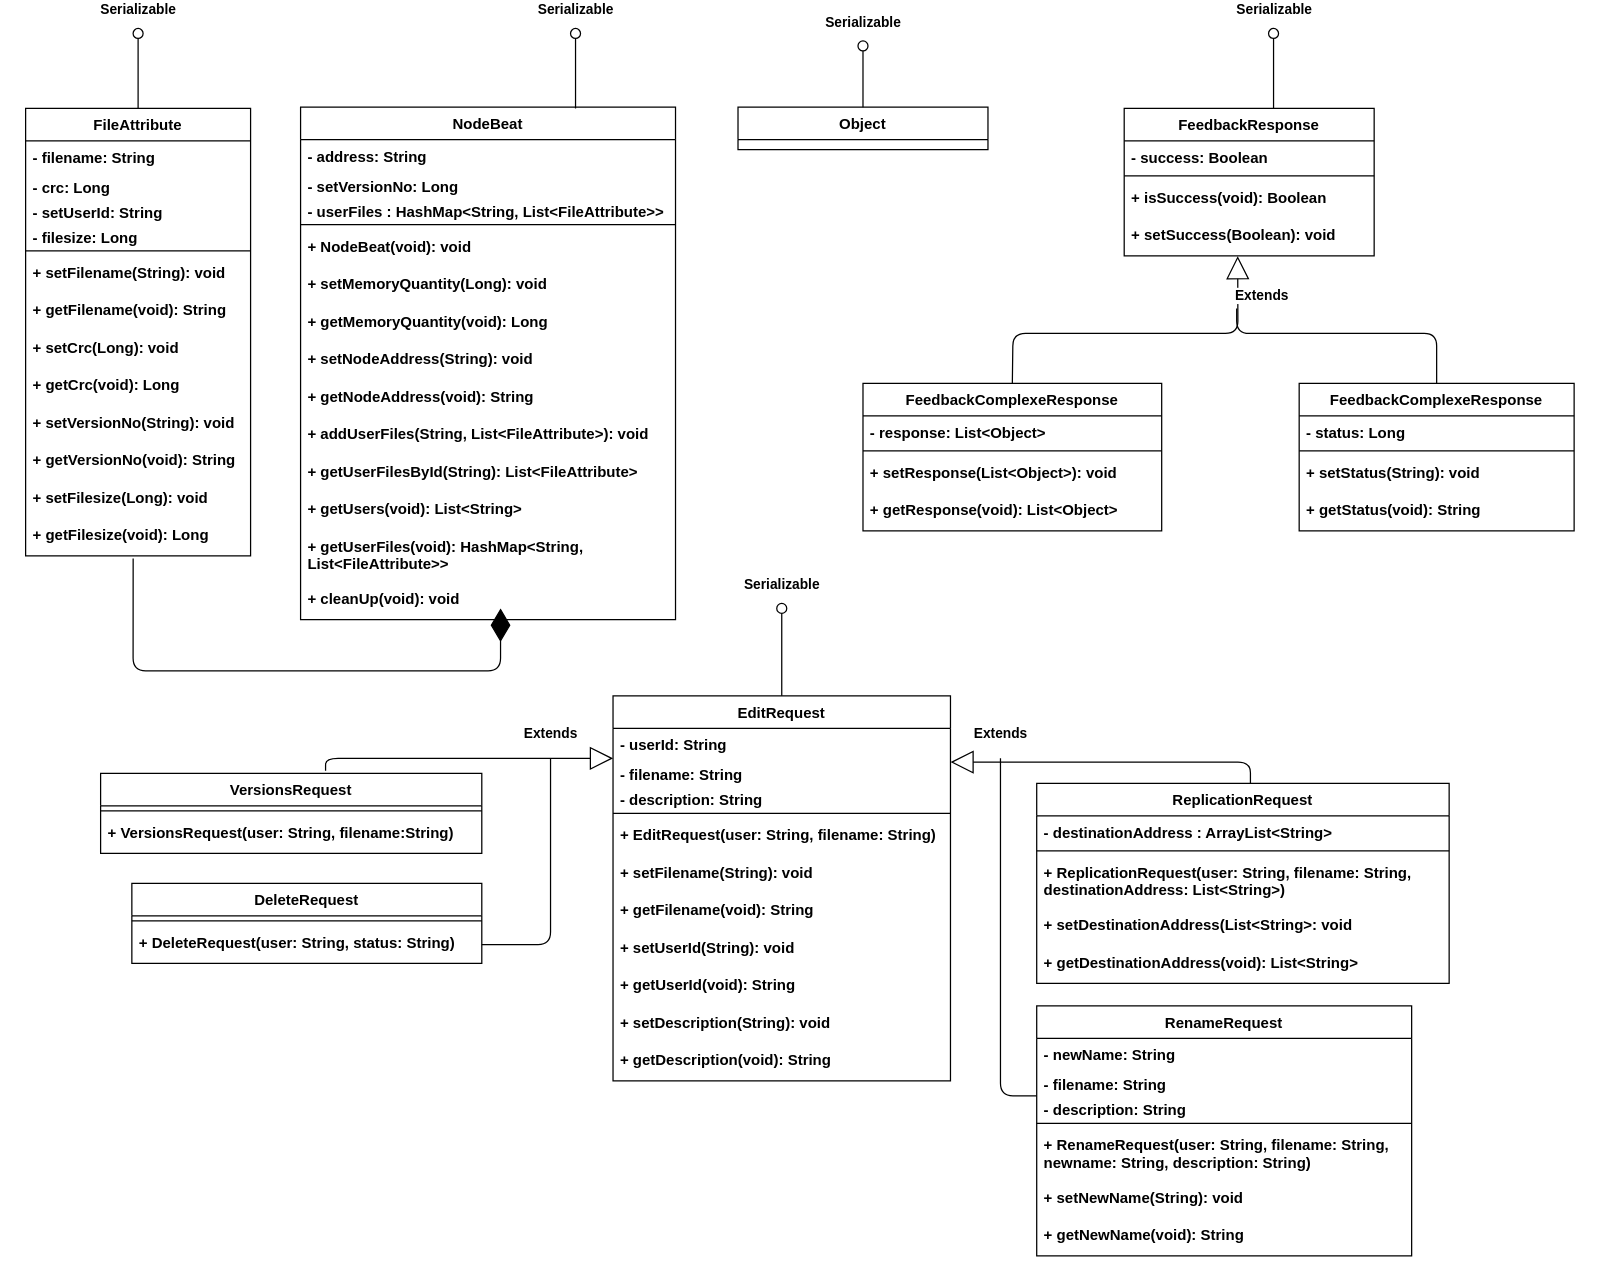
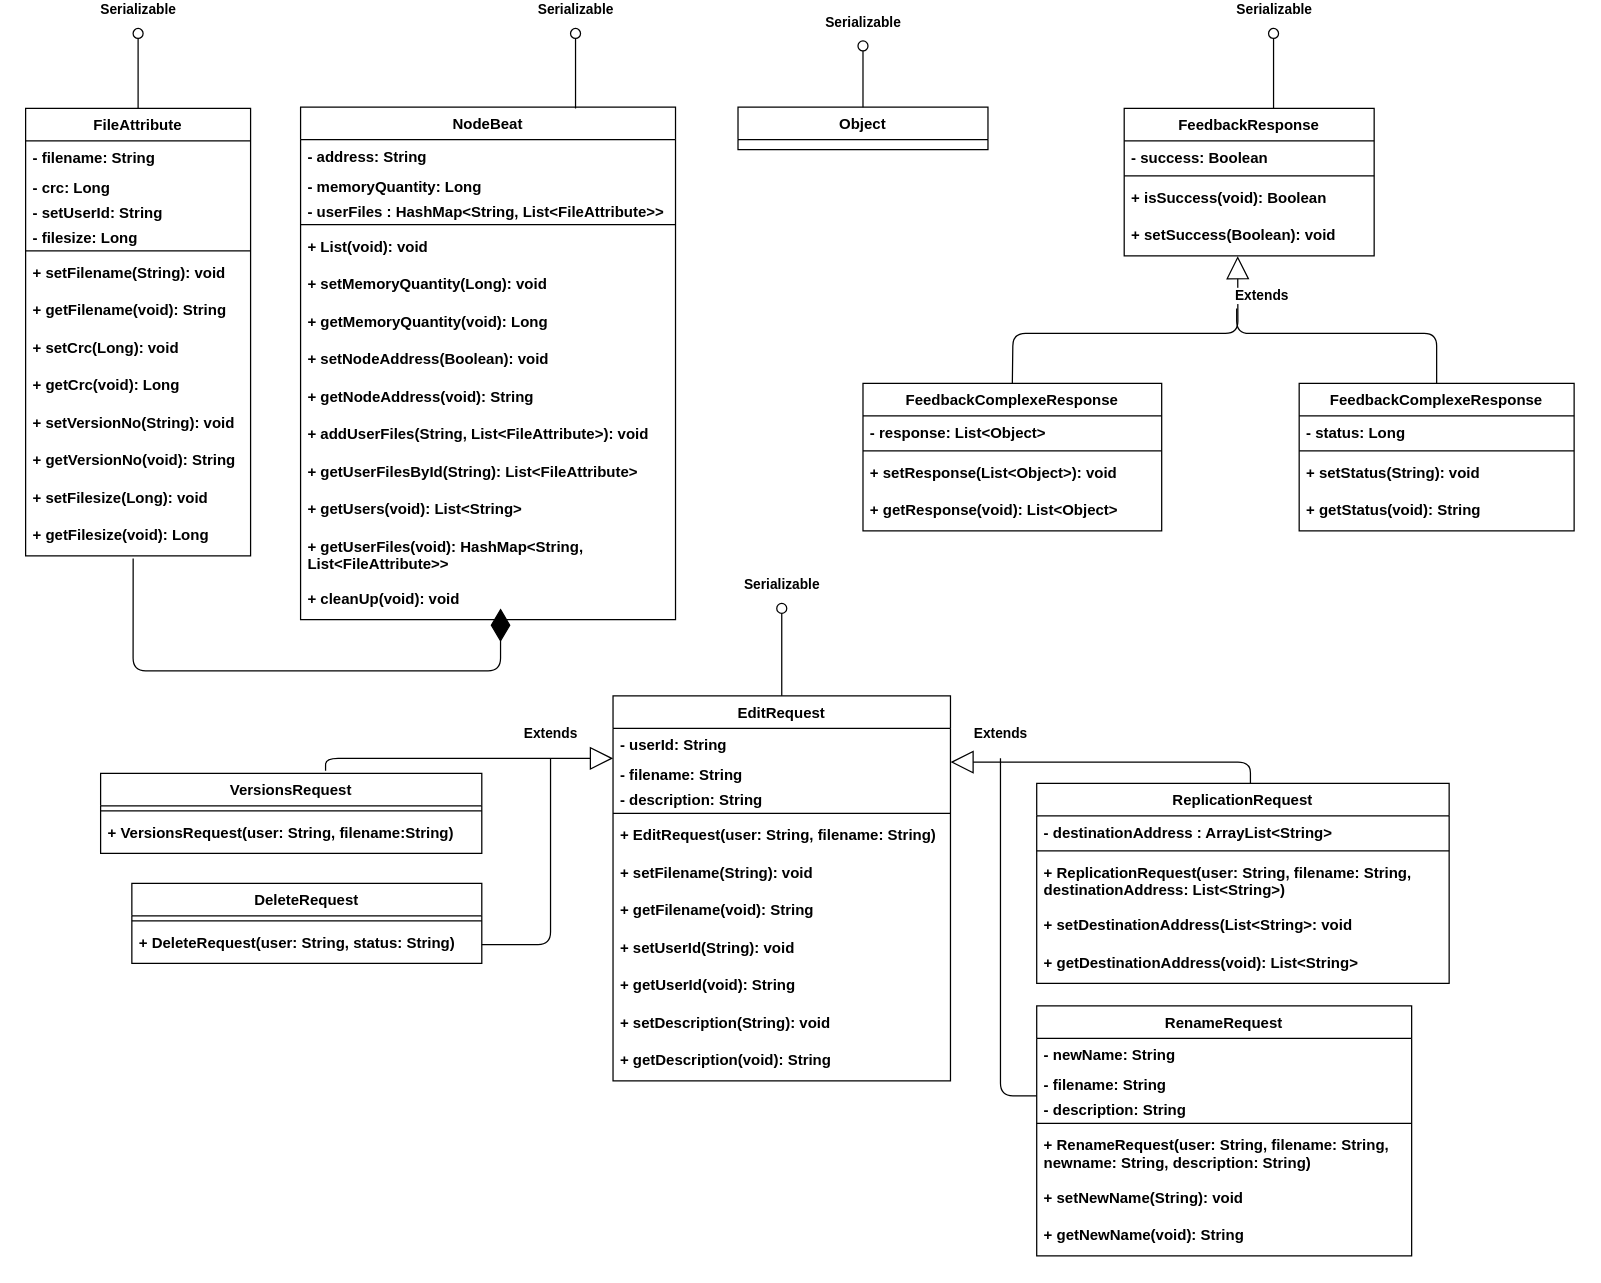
- <mxCell id="21" value="- setVersionNo: Long" style="text;strokeColor=none;fillColor=none;align=left;verticalAlign=top;spacingLeft=4;spacingRight=4;overflow=hidden;rotatable=0;points=[[0,0.5],[1,0.5]];portConstraint=eastwest;fontStyle=1" parent="19" vertex="1"><mxGeometry y="50" width="300" height="20" as="geometry" /></mxCell>
+ <mxCell id="21" value="- memoryQuantity: Long" style="text;strokeColor=none;fillColor=none;align=left;verticalAlign=top;spacingLeft=4;spacingRight=4;overflow=hidden;rotatable=0;points=[[0,0.5],[1,0.5]];portConstraint=eastwest;fontStyle=1" parent="19" vertex="1"><mxGeometry y="50" width="300" height="20" as="geometry" /></mxCell>
- <mxCell id="24" value="+ NodeBeat(void): void" style="text;strokeColor=none;fillColor=none;align=left;verticalAlign=top;spacingLeft=4;spacingRight=4;overflow=hidden;rotatable=0;points=[[0,0.5],[1,0.5]];portConstraint=eastwest;fontStyle=1" parent="19" vertex="1"><mxGeometry y="98" width="300" height="30" as="geometry" /></mxCell>
+ <mxCell id="24" value="+ List(void): void" style="text;strokeColor=none;fillColor=none;align=left;verticalAlign=top;spacingLeft=4;spacingRight=4;overflow=hidden;rotatable=0;points=[[0,0.5],[1,0.5]];portConstraint=eastwest;fontStyle=1" parent="19" vertex="1"><mxGeometry y="98" width="300" height="30" as="geometry" /></mxCell>
- <mxCell id="27" value="+ setNodeAddress(String): void" style="text;strokeColor=none;fillColor=none;align=left;verticalAlign=top;spacingLeft=4;spacingRight=4;overflow=hidden;rotatable=0;points=[[0,0.5],[1,0.5]];portConstraint=eastwest;fontStyle=1" parent="19" vertex="1"><mxGeometry y="188" width="300" height="30" as="geometry" /></mxCell>
+ <mxCell id="27" value="+ setNodeAddress(Boolean): void" style="text;strokeColor=none;fillColor=none;align=left;verticalAlign=top;spacingLeft=4;spacingRight=4;overflow=hidden;rotatable=0;points=[[0,0.5],[1,0.5]];portConstraint=eastwest;fontStyle=1" parent="19" vertex="1"><mxGeometry y="188" width="300" height="30" as="geometry" /></mxCell>
